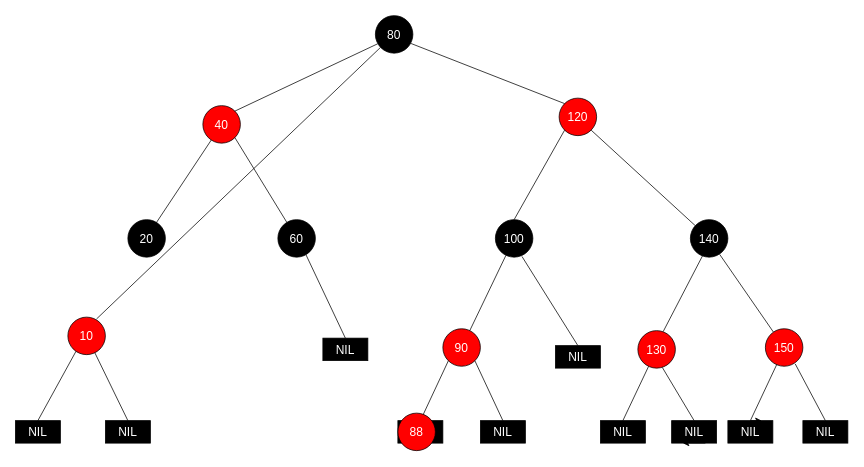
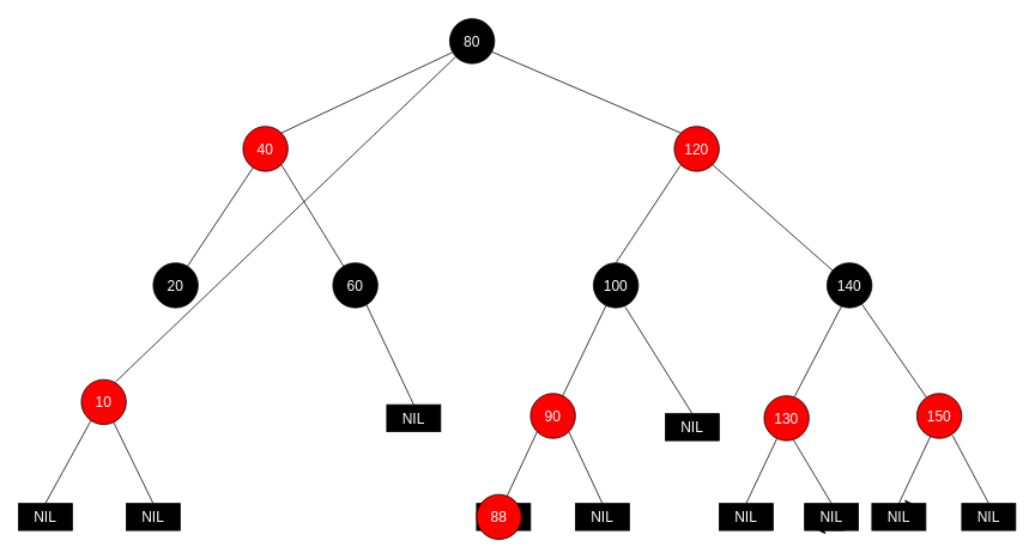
- <mxCell id="4" value="&lt;font color=&quot;#ffffff&quot;&gt;120&lt;/font&gt;" style="ellipse;whiteSpace=wrap;html=1;aspect=fixed;fontSize=16;fillColor=#FF0000;" parent="1" vertex="1"><mxGeometry x="745" y="130" width="50" height="50" as="geometry" /></mxCell>
+ <mxCell id="4" value="&lt;font color=&quot;#ffffff&quot;&gt;120&lt;/font&gt;" style="ellipse;whiteSpace=wrap;html=1;aspect=fixed;fontSize=16;fillColor=#FF0000;" parent="1" vertex="1"><mxGeometry x="750" y="140" width="50" height="50" as="geometry" /></mxCell>
